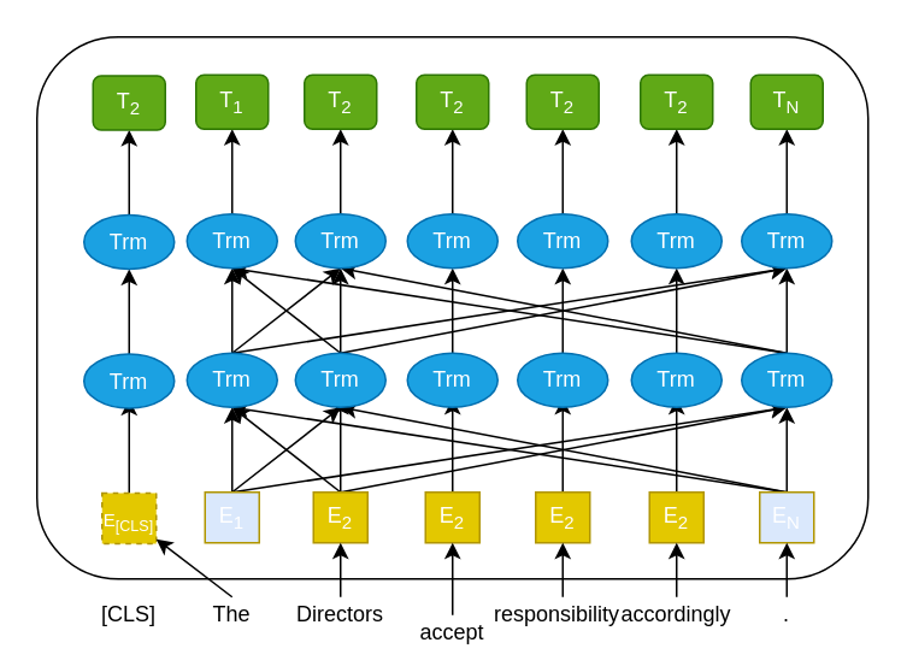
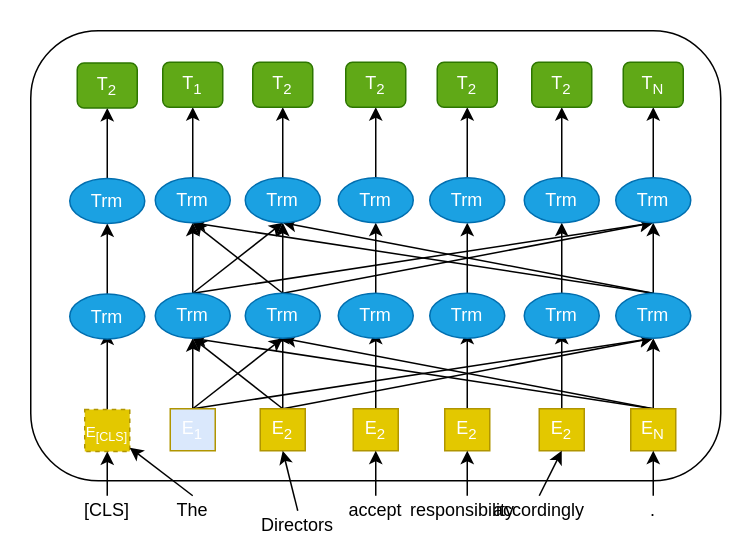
- <mxCell id="14" value="&lt;font style=&quot;font-size: 12px&quot;&gt;E&lt;font&gt;&lt;sub&gt;N&lt;/sub&gt;&lt;/font&gt;&lt;/font&gt;" style="rounded=0;whiteSpace=wrap;html=1;fillColor=#dae8fc;strokeColor=#B09500;fontColor=#ffffff;" vertex="1" parent="1"><mxGeometry x="420" y="272" width="30" height="28" as="geometry" /></mxCell>
+ <mxCell id="14" value="&lt;font style=&quot;font-size: 12px&quot;&gt;E&lt;font&gt;&lt;sub&gt;N&lt;/sub&gt;&lt;/font&gt;&lt;/font&gt;" style="rounded=0;whiteSpace=wrap;html=1;fillColor=#e3c800;strokeColor=#B09500;fontColor=#ffffff;" vertex="1" parent="1"><mxGeometry x="420" y="272" width="30" height="28" as="geometry" /></mxCell>
+ <mxCell id="67" style="rounded=0;orthogonalLoop=1;jettySize=auto;html=1;exitX=0.5;exitY=0;exitDx=0;exitDy=0;entryX=0.5;entryY=1;entryDx=0;entryDy=0;" edge="1" parent="1" source="68" target="61"><mxGeometry relative="1" as="geometry" /></mxCell>
- <mxCell id="72" value="Directors" style="text;html=1;strokeColor=none;fillColor=none;align=center;verticalAlign=middle;whiteSpace=wrap;rounded=0;" vertex="1" parent="1"><mxGeometry x="168" y="330" width="40" height="20" as="geometry" /></mxCell>
+ <mxCell id="72" value="Directors" style="text;html=1;strokeColor=none;fillColor=none;align=center;verticalAlign=middle;whiteSpace=wrap;rounded=0;" vertex="1" parent="1"><mxGeometry x="178" y="340" width="40" height="20" as="geometry" /></mxCell>
- <mxCell id="78" value="accordingly" style="text;html=1;strokeColor=none;fillColor=none;align=center;verticalAlign=middle;whiteSpace=wrap;rounded=0;" vertex="1" parent="1"><mxGeometry x="354" y="330" width="40" height="20" as="geometry" /></mxCell>
+ <mxCell id="78" value="accordingly" style="text;html=1;strokeColor=none;fillColor=none;align=center;verticalAlign=middle;whiteSpace=wrap;rounded=0;" vertex="1" parent="1"><mxGeometry x="339" y="330" width="40" height="20" as="geometry" /></mxCell>
- <mxCell id="74" value="accept" style="text;html=1;strokeColor=none;fillColor=none;align=center;verticalAlign=middle;whiteSpace=wrap;rounded=0;" vertex="1" parent="1"><mxGeometry x="230" y="340" width="40" height="20" as="geometry" /></mxCell>
+ <mxCell id="74" value="accept" style="text;html=1;strokeColor=none;fillColor=none;align=center;verticalAlign=middle;whiteSpace=wrap;rounded=0;" vertex="1" parent="1"><mxGeometry x="230" y="330" width="40" height="20" as="geometry" /></mxCell>
